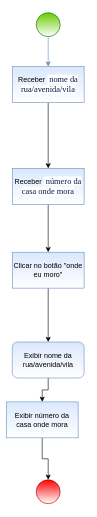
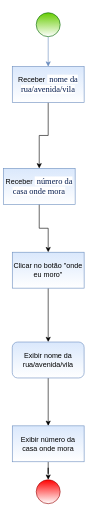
- <mxCell id="7" value="Receber&amp;nbsp;&lt;span style=&quot;color: rgb(3, 27, 78); font-family: &amp;quot;Exo 2&amp;quot;, Barlow; font-size: 14px; text-align: left; background-color: rgb(255, 255, 255);&quot;&gt;&amp;nbsp;número da casa onde mora&lt;/span&gt;" style="whiteSpace=wrap;html=1;fillColor=#dae8fc;strokeColor=#6c8ebf;rounded=0;gradientColor=#ffffff;" vertex="1" parent="1"><mxGeometry x="20" y="280" width="120" height="60" as="geometry" /></mxCell>
+ <mxCell id="7" value="Receber&amp;nbsp;&lt;span style=&quot;color: rgb(3, 27, 78); font-family: &amp;quot;Exo 2&amp;quot;, Barlow; font-size: 14px; text-align: left; background-color: rgb(255, 255, 255);&quot;&gt;&amp;nbsp;número da casa onde mora&lt;/span&gt;" style="whiteSpace=wrap;html=1;fillColor=#dae8fc;strokeColor=#6c8ebf;rounded=0;gradientColor=#ffffff;" vertex="1" parent="1"><mxGeometry x="5" y="280" width="120" height="60" as="geometry" /></mxCell>
- <mxCell id="13" value="Exibir número da casa onde mora" style="whiteSpace=wrap;html=1;fillColor=#dae8fc;strokeColor=#6c8ebf;rounded=0;gradientColor=#ffffff;" vertex="1" parent="1"><mxGeometry x="10" y="670" width="120" height="60" as="geometry" /></mxCell>
+ <mxCell id="13" value="Exibir número da casa onde mora" style="whiteSpace=wrap;html=1;fillColor=#dae8fc;strokeColor=#6c8ebf;rounded=0;gradientColor=#ffffff;" vertex="1" parent="1"><mxGeometry x="20" y="710" width="120" height="60" as="geometry" /></mxCell>
